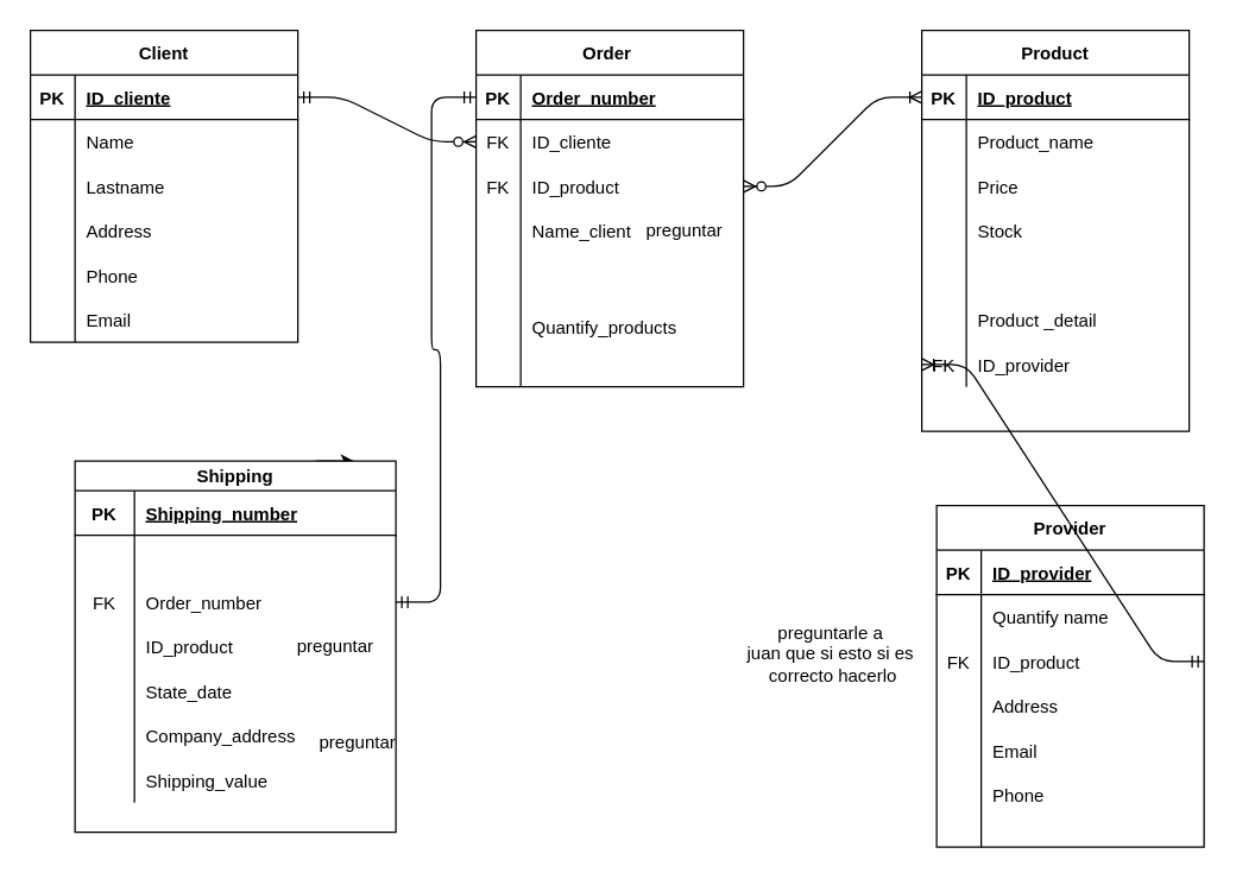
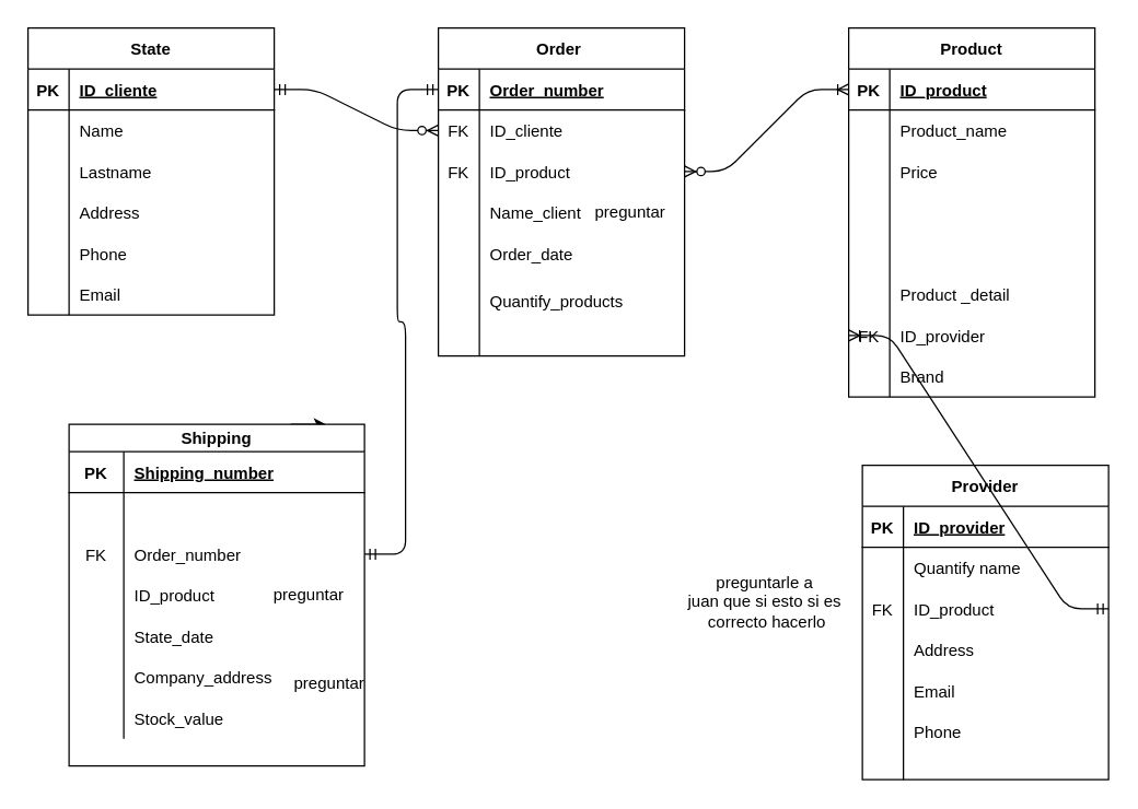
- <mxCell id="3" value="Client" style="shape=table;startSize=30;container=1;collapsible=1;childLayout=tableLayout;fixedRows=1;rowLines=0;fontStyle=1;align=center;resizeLast=1;" parent="1" vertex="1"><mxGeometry x="20" y="20" width="180" height="210" as="geometry" /></mxCell>
+ <mxCell id="3" value="State" style="shape=table;startSize=30;container=1;collapsible=1;childLayout=tableLayout;fixedRows=1;rowLines=0;fontStyle=1;align=center;resizeLast=1;" parent="1" vertex="1"><mxGeometry x="20" y="20" width="180" height="210" as="geometry" /></mxCell>
- <mxCell id="57" value="Stock" style="shape=partialRectangle;connectable=0;fillColor=none;top=0;left=0;bottom=0;right=0;align=left;spacingLeft=6;overflow=hidden;" parent="55" vertex="1"><mxGeometry x="30" width="150" height="30" as="geometry" /></mxCell>
+ <mxCell id="38" value="Order_date" style="shape=partialRectangle;connectable=0;fillColor=none;top=0;left=0;bottom=0;right=0;align=left;spacingLeft=6;overflow=hidden;" parent="36" vertex="1"><mxGeometry x="30" width="150" height="30" as="geometry" /></mxCell>
+ <mxCell id="68" value="Brand" style="shape=partialRectangle;connectable=0;fillColor=none;top=0;left=0;bottom=0;right=0;align=left;spacingLeft=6;overflow=hidden;" parent="66" vertex="1"><mxGeometry x="30" width="150" height="30" as="geometry" /></mxCell>
- <mxCell id="112" value="Shipping_value" style="shape=partialRectangle;connectable=0;fillColor=none;top=0;left=0;bottom=0;right=0;align=left;spacingLeft=6;overflow=hidden;" parent="110" vertex="1"><mxGeometry x="40" width="176" height="30" as="geometry" /></mxCell>
+ <mxCell id="112" value="Stock_value" style="shape=partialRectangle;connectable=0;fillColor=none;top=0;left=0;bottom=0;right=0;align=left;spacingLeft=6;overflow=hidden;" parent="110" vertex="1"><mxGeometry x="40" width="176" height="30" as="geometry" /></mxCell>
